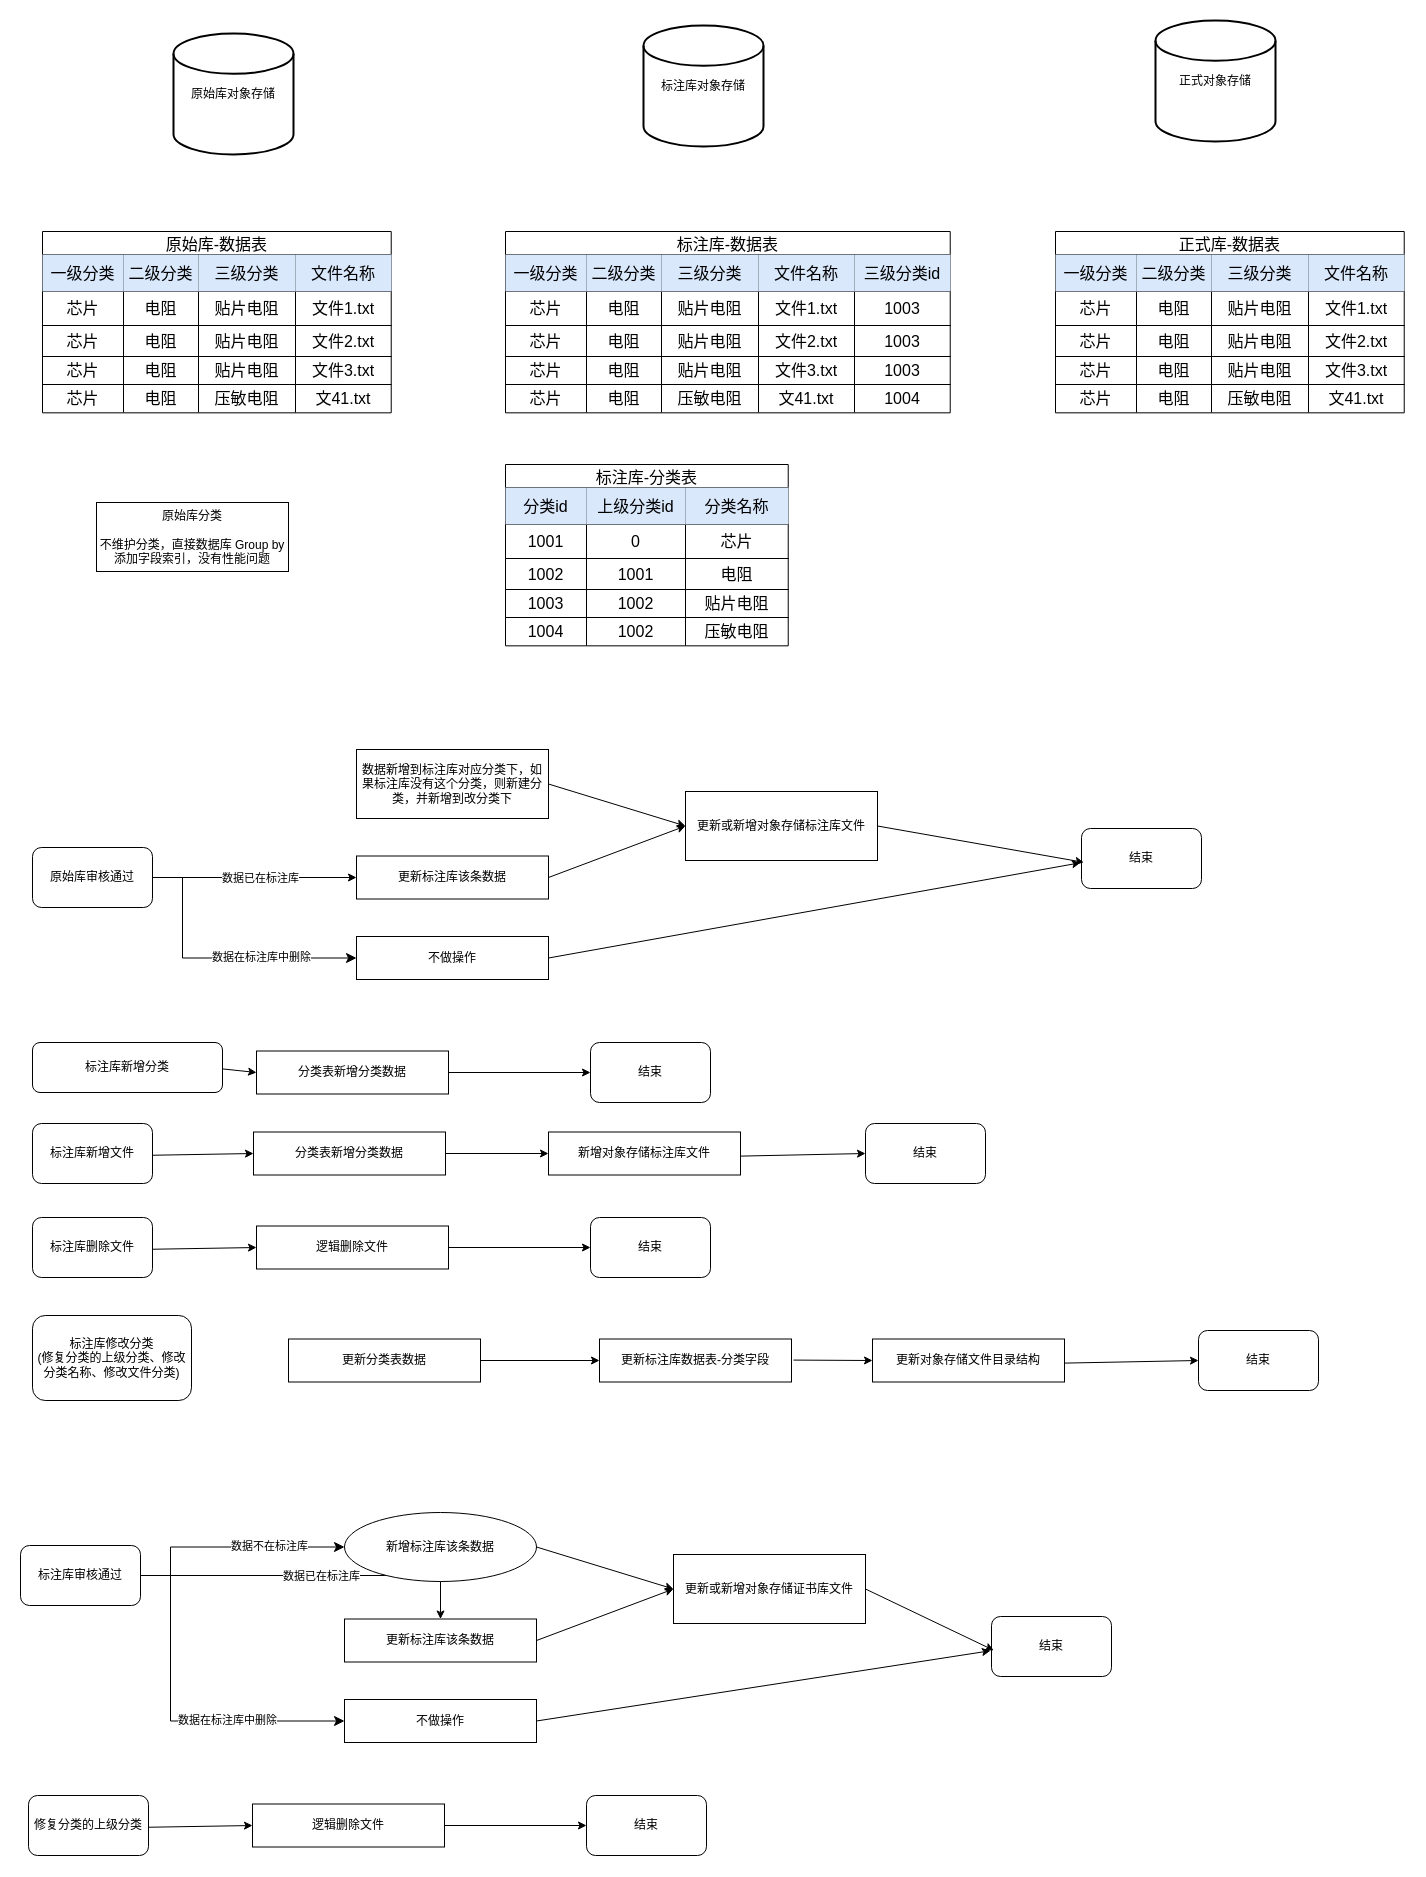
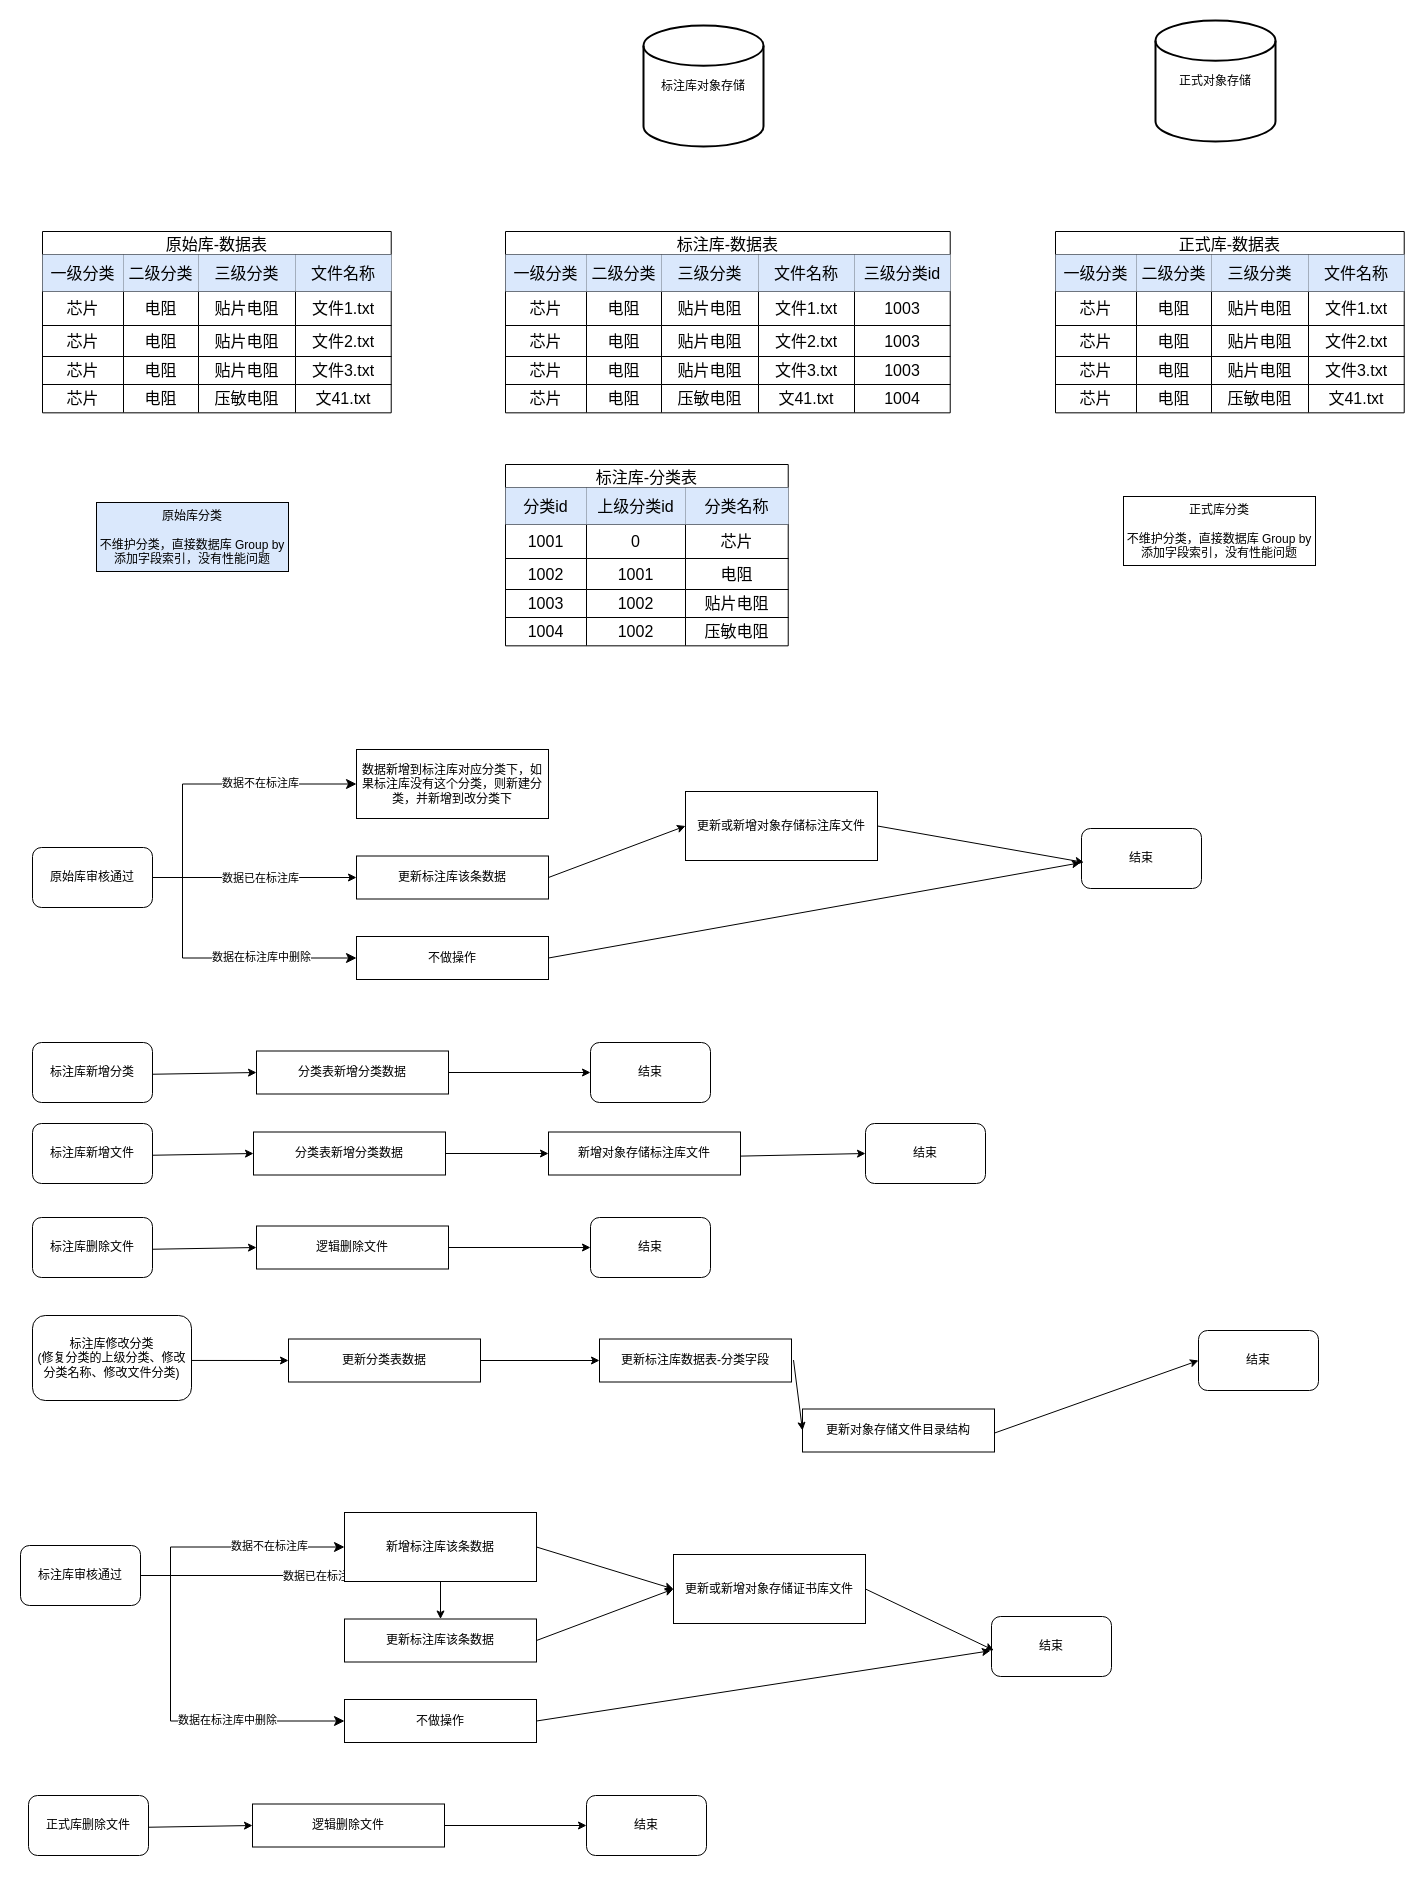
- <mxCell id="148" value="原始库对象存储" style="strokeWidth=2;html=1;shape=mxgraph.flowchart.database;whiteSpace=wrap;" parent="1" vertex="1"><mxGeometry x="173" y="33" width="120" height="121" as="geometry" /></mxCell>
+ <mxCell id="147" value="正式库分类&lt;br&gt;&lt;br&gt;不维护分类，直接数据库 Group by&lt;br&gt;添加字段索引，没有性能问题" style="rounded=0;whiteSpace=wrap;html=1;" parent="1" vertex="1"><mxGeometry x="1123" y="496" width="192" height="69" as="geometry" /></mxCell>
- <mxCell id="146" value="原始库分类&lt;br&gt;&lt;br&gt;不维护分类，直接数据库 Group by&lt;br&gt;添加字段索引，没有性能问题" style="rounded=0;whiteSpace=wrap;html=1;" parent="1" vertex="1"><mxGeometry x="96" y="502" width="192" height="69" as="geometry" /></mxCell>
+ <mxCell id="146" value="原始库分类&lt;br&gt;&lt;br&gt;不维护分类，直接数据库 Group by&lt;br&gt;添加字段索引，没有性能问题" style="rounded=0;whiteSpace=wrap;html=1;fillColor=#dae8fc;" parent="1" vertex="1"><mxGeometry x="96" y="502" width="192" height="69" as="geometry" /></mxCell>
+ <mxCell id="112" value="" style="edgeStyle=elbowEdgeStyle;elbow=horizontal;endArrow=classic;html=1;curved=0;rounded=0;endSize=8;startSize=8;exitX=1;exitY=0.5;exitDx=0;exitDy=0;entryX=0;entryY=0.5;entryDx=0;entryDy=0;" parent="1" source="108" target="109" edge="1"><mxGeometry width="50" height="50" relative="1" as="geometry"><mxPoint x="325" y="814" as="sourcePoint" /><mxPoint x="375" y="764" as="targetPoint" /><Array as="points"><mxPoint x="182" y="833" /></Array></mxGeometry></mxCell>
+ <mxCell id="113" value="数据不在标注库" style="edgeLabel;html=1;align=center;verticalAlign=middle;resizable=0;points=[];" parent="112" vertex="1" connectable="0"><mxGeometry x="0.348" y="1" relative="1" as="geometry"><mxPoint as="offset" /></mxGeometry></mxCell>
- <mxCell id="118" value="" style="endArrow=classic;html=1;rounded=0;entryX=0;entryY=0.5;entryDx=0;entryDy=0;exitX=1;exitY=0.5;exitDx=0;exitDy=0;" parent="1" source="109" target="116" edge="1"><mxGeometry width="50" height="50" relative="1" as="geometry"><mxPoint x="499" y="762" as="sourcePoint" /><mxPoint x="549" y="712" as="targetPoint" /></mxGeometry></mxCell>
- <mxCell id="122" value="标注库新增分类" style="rounded=1;whiteSpace=wrap;html=1;" parent="1" vertex="1"><mxGeometry x="32" y="1042" width="190" height="50" as="geometry" /></mxCell>
+ <mxCell id="122" value="标注库新增分类" style="rounded=1;whiteSpace=wrap;html=1;" parent="1" vertex="1"><mxGeometry x="32" y="1042" width="120" height="60" as="geometry" /></mxCell>
+ <mxCell id="136" value="" style="endArrow=classic;html=1;rounded=0;exitX=1.002;exitY=0.529;exitDx=0;exitDy=0;exitPerimeter=0;entryX=0;entryY=0.5;entryDx=0;entryDy=0;" parent="1" source="134" target="135" edge="1"><mxGeometry width="50" height="50" relative="1" as="geometry"><mxPoint x="457" y="1182" as="sourcePoint" /><mxPoint x="507" y="1132" as="targetPoint" /></mxGeometry></mxCell>
- <mxCell id="139" value="更新对象存储文件目录结构" style="rounded=0;whiteSpace=wrap;html=1;" parent="1" vertex="1"><mxGeometry x="872" y="1338.5" width="192" height="43" as="geometry" /></mxCell>
+ <mxCell id="139" value="更新对象存储文件目录结构" style="rounded=0;whiteSpace=wrap;html=1;" parent="1" vertex="1"><mxGeometry x="802" y="1408.5" width="192" height="43" as="geometry" /></mxCell>
- <mxCell id="154" value="新增标注库该条数据" style="ellipse;whiteSpace=wrap;html=1;" parent="1" vertex="1"><mxGeometry x="344" y="1512" width="192" height="69" as="geometry" /></mxCell>
+ <mxCell id="154" value="新增标注库该条数据" style="rounded=0;whiteSpace=wrap;html=1;" parent="1" vertex="1"><mxGeometry x="344" y="1512" width="192" height="69" as="geometry" /></mxCell>
- <mxCell id="167" value="修复分类的上级分类" style="rounded=1;whiteSpace=wrap;html=1;" parent="1" vertex="1"><mxGeometry x="28" y="1795" width="120" height="60" as="geometry" /></mxCell>
+ <mxCell id="167" value="正式库删除文件" style="rounded=1;whiteSpace=wrap;html=1;" parent="1" vertex="1"><mxGeometry x="28" y="1795" width="120" height="60" as="geometry" /></mxCell>
